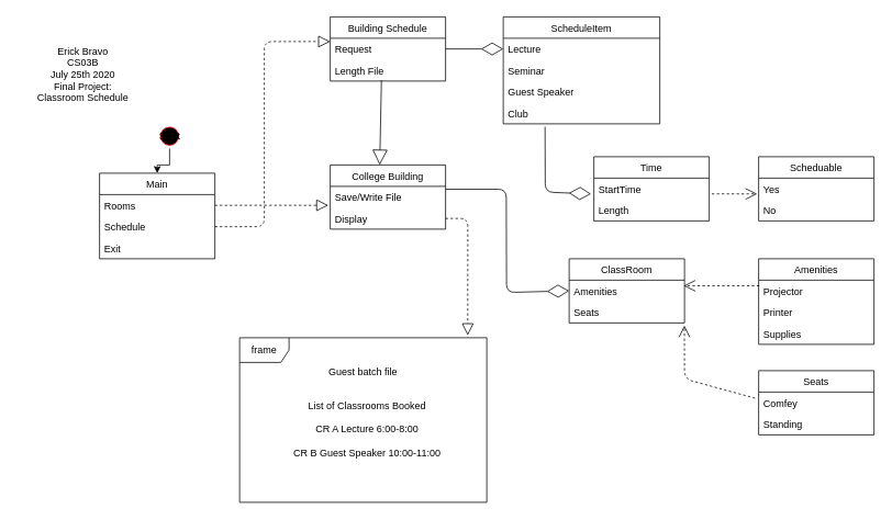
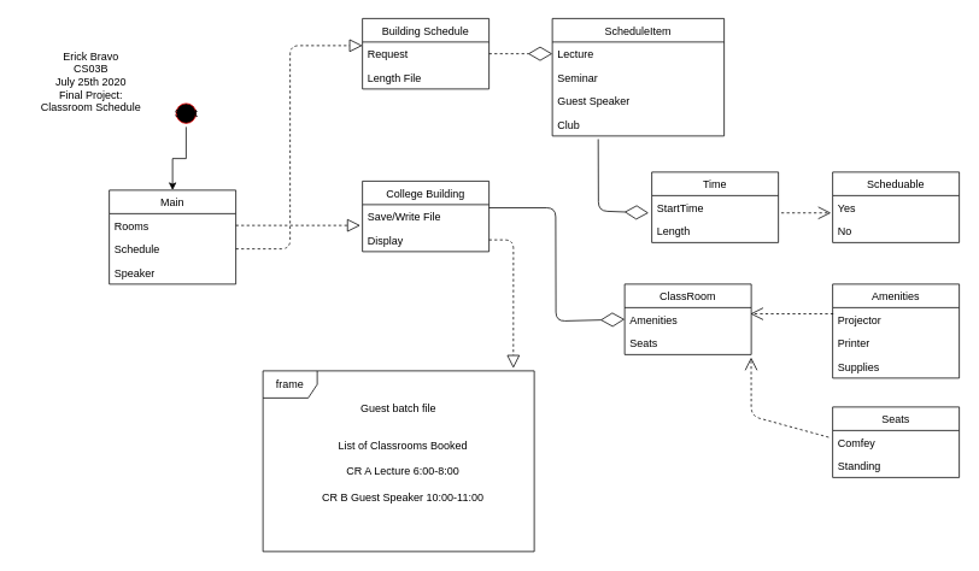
- <mxCell id="14" value="" style="endArrow=diamondThin;endFill=0;endSize=24;html=1;exitX=1;exitY=0.5;exitDx=0;exitDy=0;entryX=0;entryY=0.5;entryDx=0;entryDy=0;" edge="1" parent="1" source="7" target="10"><mxGeometry width="160" relative="1" as="geometry"><mxPoint x="500" y="185" as="sourcePoint" /><mxPoint x="570" y="140" as="targetPoint" /></mxGeometry></mxCell>
+ <mxCell id="14" value="" style="endArrow=diamondThin;endFill=0;endSize=24;html=1;exitX=1;exitY=0.5;exitDx=0;exitDy=0;entryX=0;entryY=0.5;entryDx=0;entryDy=0;dashed=1;" edge="1" parent="1" source="7" target="10"><mxGeometry width="160" relative="1" as="geometry"><mxPoint x="500" y="185" as="sourcePoint" /><mxPoint x="570" y="140" as="targetPoint" /></mxGeometry></mxCell>
- <mxCell id="47" value="" style="endArrow=block;endSize=16;endFill=0;html=1;exitX=0.444;exitY=0.959;exitDx=0;exitDy=0;exitPerimeter=0;entryX=0.429;entryY=0;entryDx=0;entryDy=0;entryPerimeter=0;" edge="1" parent="1" source="8" target="39"><mxGeometry width="160" relative="1" as="geometry"><mxPoint x="310" y="440" as="sourcePoint" /><mxPoint x="470" y="190" as="targetPoint" /></mxGeometry></mxCell>
- <mxCell id="4" value="Start" style="ellipse;html=1;shape=startState;fillColor=#000000;strokeColor=#ff0000;" vertex="1" parent="1"><mxGeometry x="190" y="150" width="30" height="30" as="geometry" /></mxCell>
+ <mxCell id="4" value="Start" style="ellipse;html=1;shape=startState;fillColor=#000000;strokeColor=#ff0000;" vertex="1" parent="1"><mxGeometry x="190" y="110" width="30" height="30" as="geometry" /></mxCell>
- <mxCell id="20" value="Exit&#10;" style="text;strokeColor=none;fillColor=none;align=left;verticalAlign=top;spacingLeft=4;spacingRight=4;overflow=hidden;rotatable=0;points=[[0,0.5],[1,0.5]];portConstraint=eastwest;" vertex="1" parent="17"><mxGeometry y="78" width="140" height="26" as="geometry" /></mxCell>
+ <mxCell id="20" value="Speaker&#10;" style="text;strokeColor=none;fillColor=none;align=left;verticalAlign=top;spacingLeft=4;spacingRight=4;overflow=hidden;rotatable=0;points=[[0,0.5],[1,0.5]];portConstraint=eastwest;" vertex="1" parent="17"><mxGeometry y="78" width="140" height="26" as="geometry" /></mxCell>
